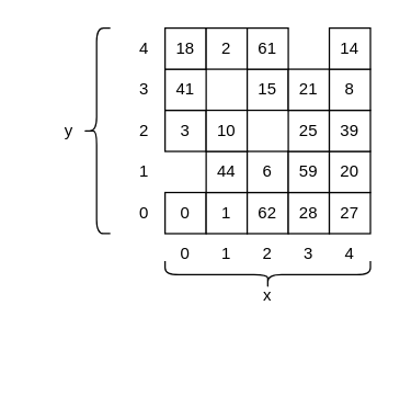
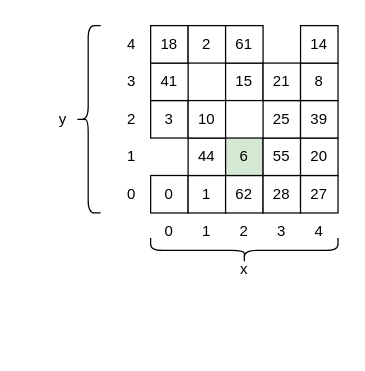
- <mxCell id="21" value="6" style="rounded=0;whiteSpace=wrap;html=1;" vertex="1" parent="1"><mxGeometry x="180" y="110" width="30" height="30" as="geometry" /></mxCell>
+ <mxCell id="21" value="6" style="rounded=0;whiteSpace=wrap;html=1;fillColor=#d5e8d4;" vertex="1" parent="1"><mxGeometry x="180" y="110" width="30" height="30" as="geometry" /></mxCell>
- <mxCell id="22" value="59" style="rounded=0;whiteSpace=wrap;html=1;" vertex="1" parent="1"><mxGeometry x="210" y="110" width="30" height="30" as="geometry" /></mxCell>
+ <mxCell id="22" value="55" style="rounded=0;whiteSpace=wrap;html=1;" vertex="1" parent="1"><mxGeometry x="210" y="110" width="30" height="30" as="geometry" /></mxCell>
